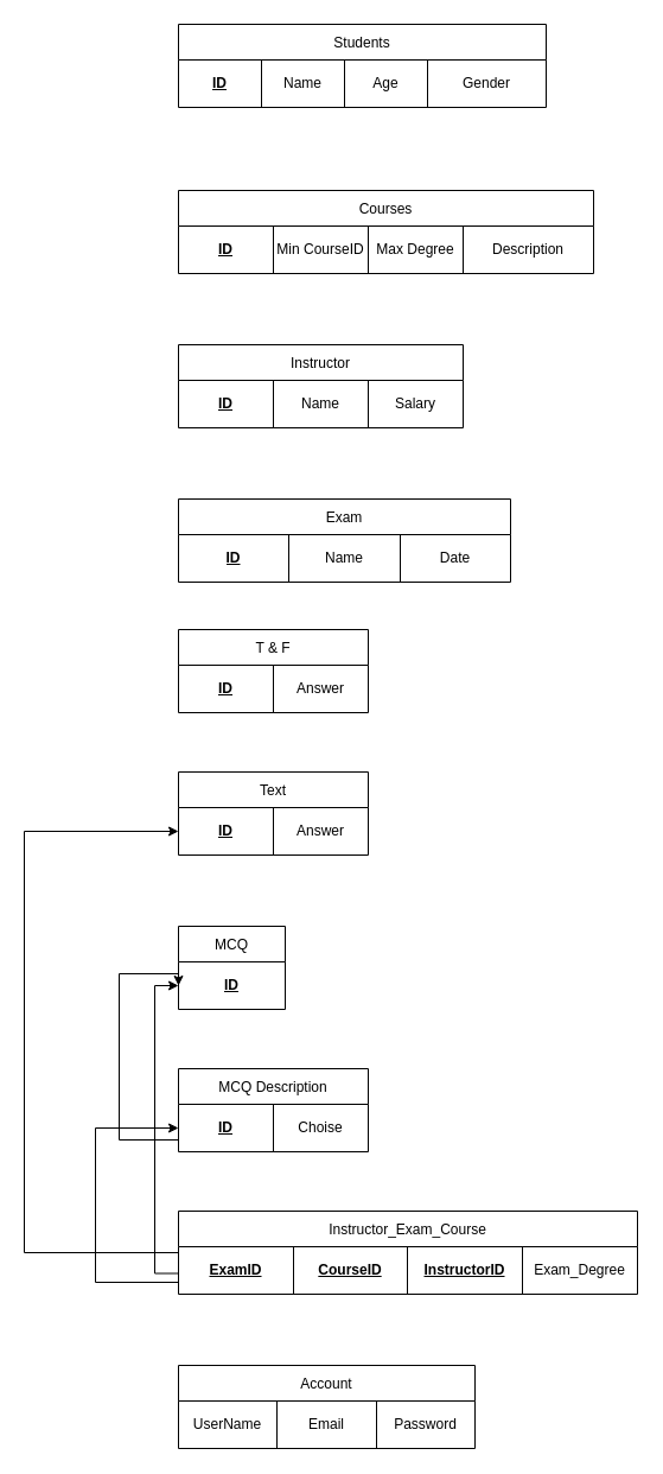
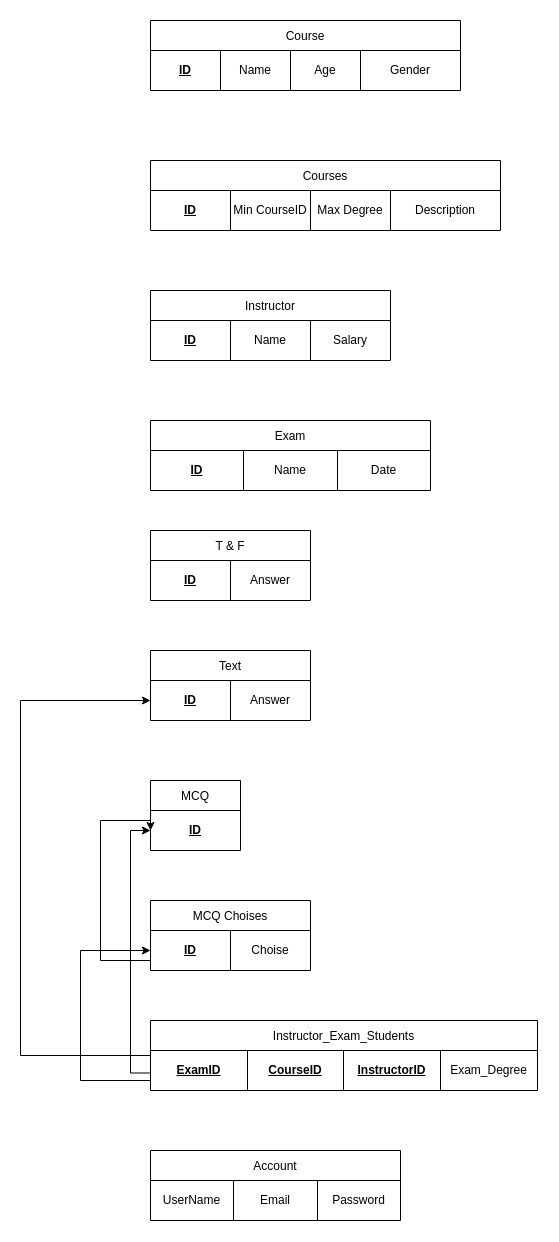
- <mxCell id="2" value="Students" style="shape=table;startSize=30;container=1;collapsible=0;childLayout=tableLayout;" vertex="1" parent="1"><mxGeometry x="150" y="20" width="310" height="70" as="geometry" /></mxCell>
+ <mxCell id="2" value="Course" style="shape=table;startSize=30;container=1;collapsible=0;childLayout=tableLayout;" vertex="1" parent="1"><mxGeometry x="150" y="20" width="310" height="70" as="geometry" /></mxCell>
- <mxCell id="35" value="MCQ Description" style="shape=table;startSize=30;container=1;collapsible=0;childLayout=tableLayout;" vertex="1" parent="1"><mxGeometry x="150" y="900" width="160" height="70" as="geometry" /></mxCell>
+ <mxCell id="35" value="MCQ Choises" style="shape=table;startSize=30;container=1;collapsible=0;childLayout=tableLayout;" vertex="1" parent="1"><mxGeometry x="150" y="900" width="160" height="70" as="geometry" /></mxCell>
- <mxCell id="46" value="Instructor_Exam_Course" style="shape=table;startSize=30;container=1;collapsible=0;childLayout=tableLayout;" vertex="1" parent="1"><mxGeometry x="150" y="1020" width="387" height="70" as="geometry" /></mxCell>
+ <mxCell id="46" value="Instructor_Exam_Students" style="shape=table;startSize=30;container=1;collapsible=0;childLayout=tableLayout;" vertex="1" parent="1"><mxGeometry x="150" y="1020" width="387" height="70" as="geometry" /></mxCell>
